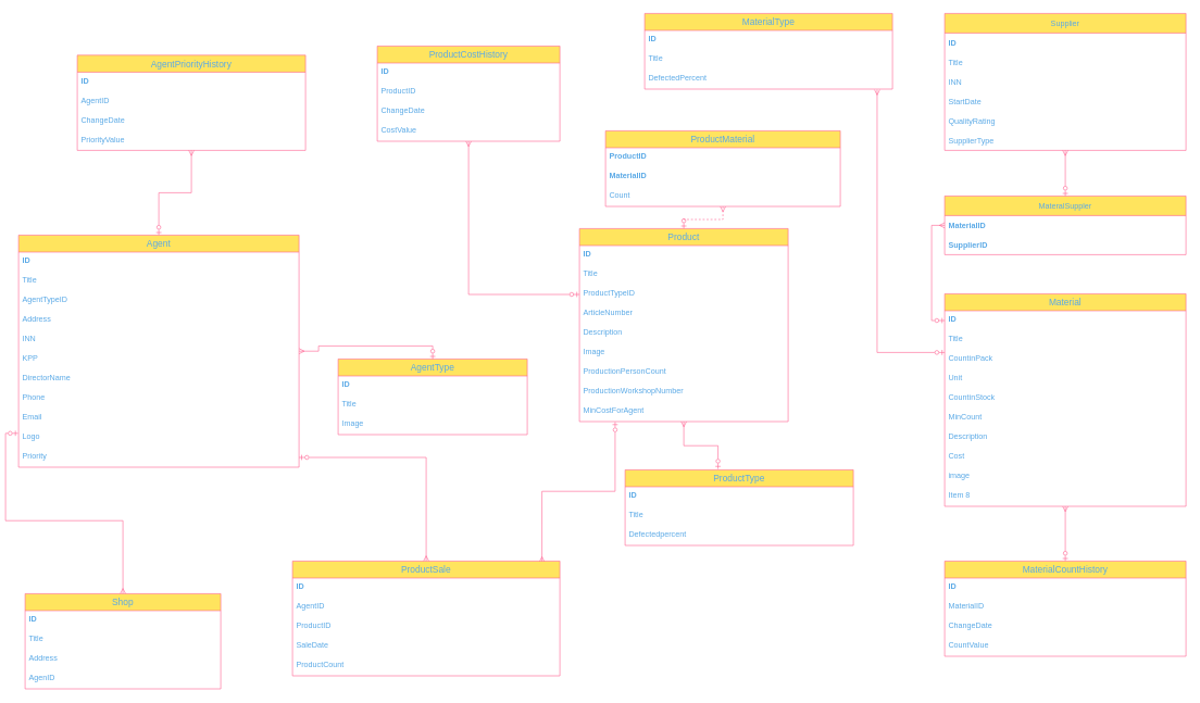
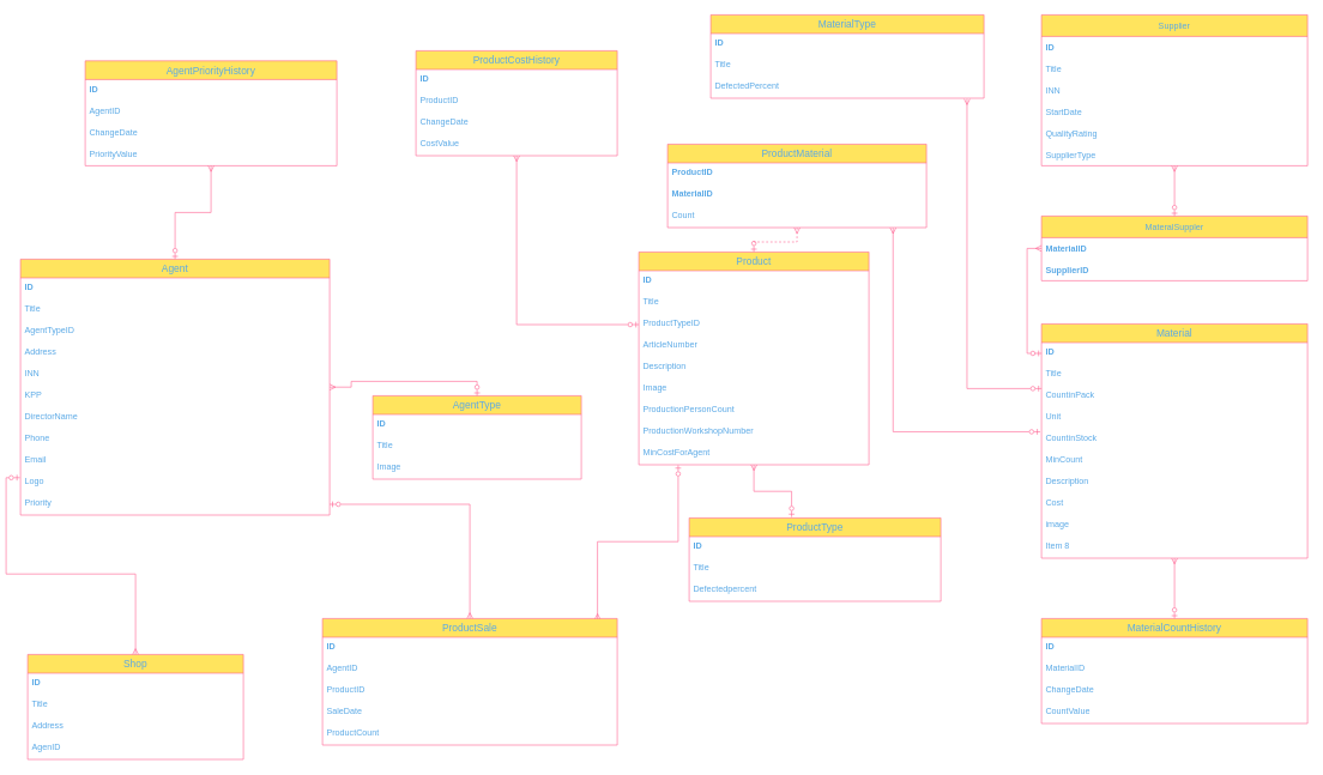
+ <mxCell id="36" value="" style="edgeStyle=orthogonalEdgeStyle;rounded=0;orthogonalLoop=1;jettySize=auto;html=1;startArrow=ERmany;startFill=0;endArrow=ERzeroToOne;endFill=0;entryX=-0.005;entryY=0.137;entryDx=0;entryDy=0;entryPerimeter=0;exitX=0.871;exitY=1.011;exitDx=0;exitDy=0;exitPerimeter=0;labelBackgroundColor=none;strokeColor=#FF6392;fontColor=default;" parent="1" source="41" target="19" edge="1"><mxGeometry relative="1" as="geometry"><mxPoint x="1500" y="258" as="targetPoint" /></mxGeometry></mxCell>
